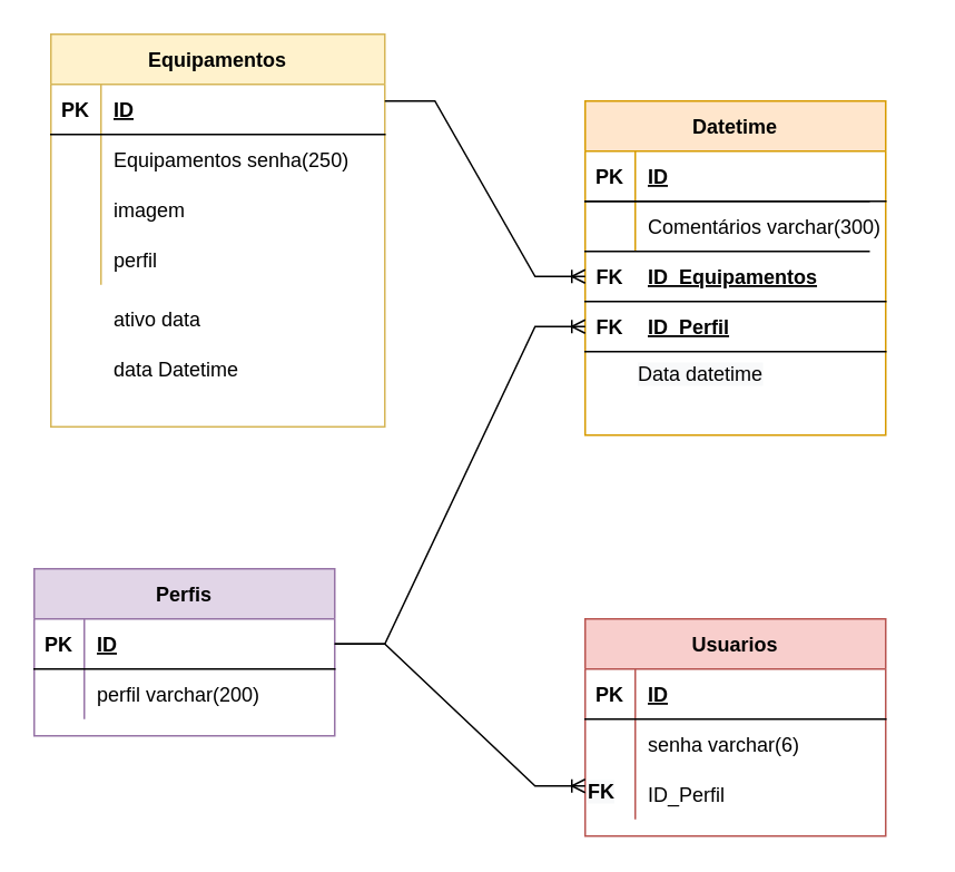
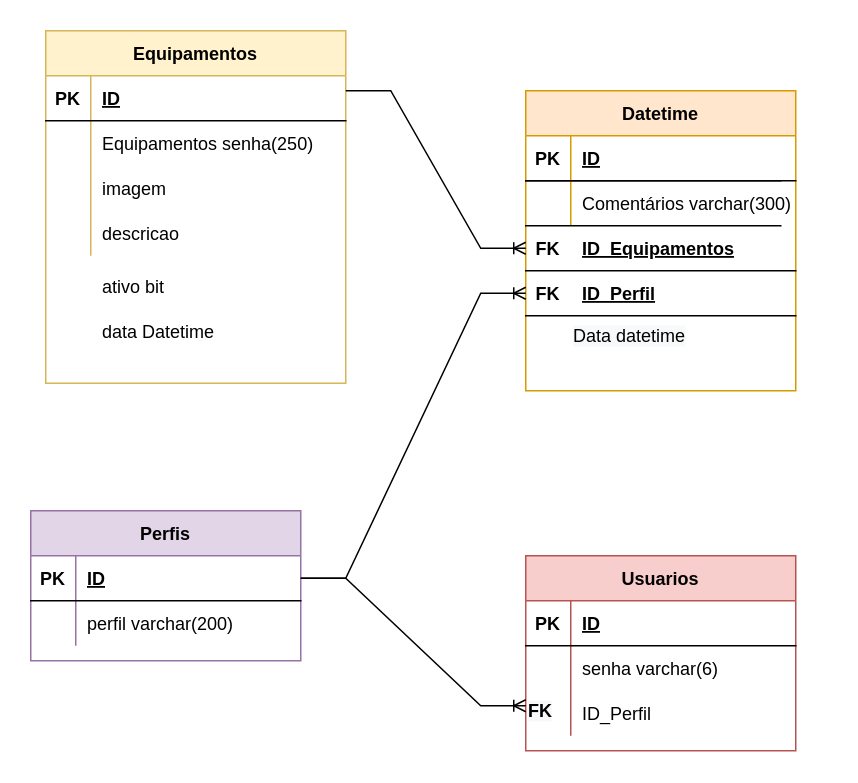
- <mxCell id="14" value="perfil" style="shape=partialRectangle;connectable=0;fillColor=none;top=0;left=0;bottom=0;right=0;align=left;spacingLeft=6;overflow=hidden;" vertex="1" parent="12"><mxGeometry x="30" width="170" height="30" as="geometry"><mxRectangle width="170" height="30" as="alternateBounds" /></mxGeometry></mxCell>
+ <mxCell id="14" value="descricao" style="shape=partialRectangle;connectable=0;fillColor=none;top=0;left=0;bottom=0;right=0;align=left;spacingLeft=6;overflow=hidden;" vertex="1" parent="12"><mxGeometry x="30" width="170" height="30" as="geometry"><mxRectangle width="170" height="30" as="alternateBounds" /></mxGeometry></mxCell>
- <mxCell id="51" value="ativo data" style="shape=partialRectangle;connectable=0;fillColor=none;top=0;left=0;bottom=0;right=0;align=left;spacingLeft=6;overflow=hidden;" vertex="1" parent="49"><mxGeometry x="30" width="170" height="30" as="geometry"><mxRectangle width="170" height="30" as="alternateBounds" /></mxGeometry></mxCell>
+ <mxCell id="51" value="ativo bit" style="shape=partialRectangle;connectable=0;fillColor=none;top=0;left=0;bottom=0;right=0;align=left;spacingLeft=6;overflow=hidden;" vertex="1" parent="49"><mxGeometry x="30" width="170" height="30" as="geometry"><mxRectangle width="170" height="30" as="alternateBounds" /></mxGeometry></mxCell>
